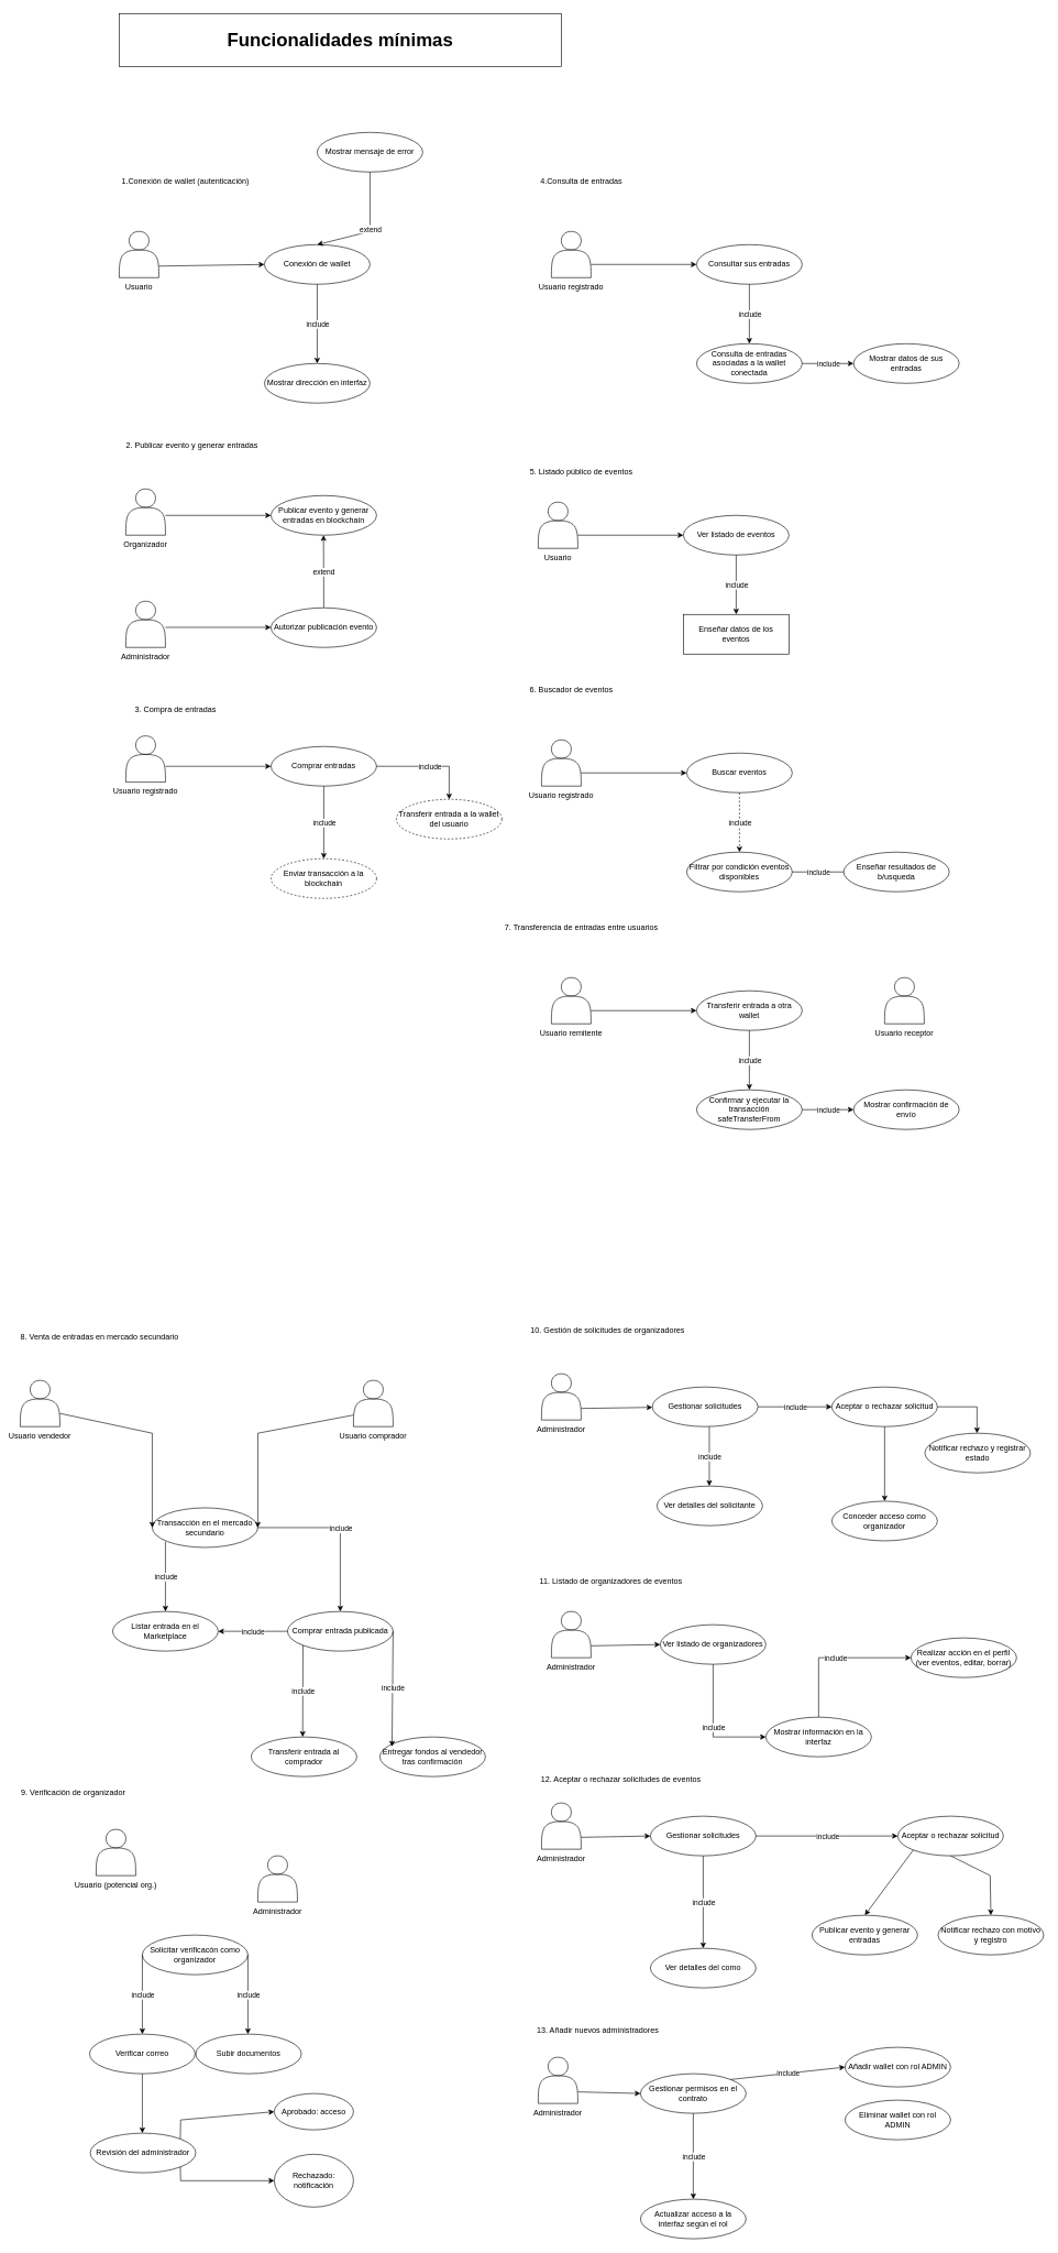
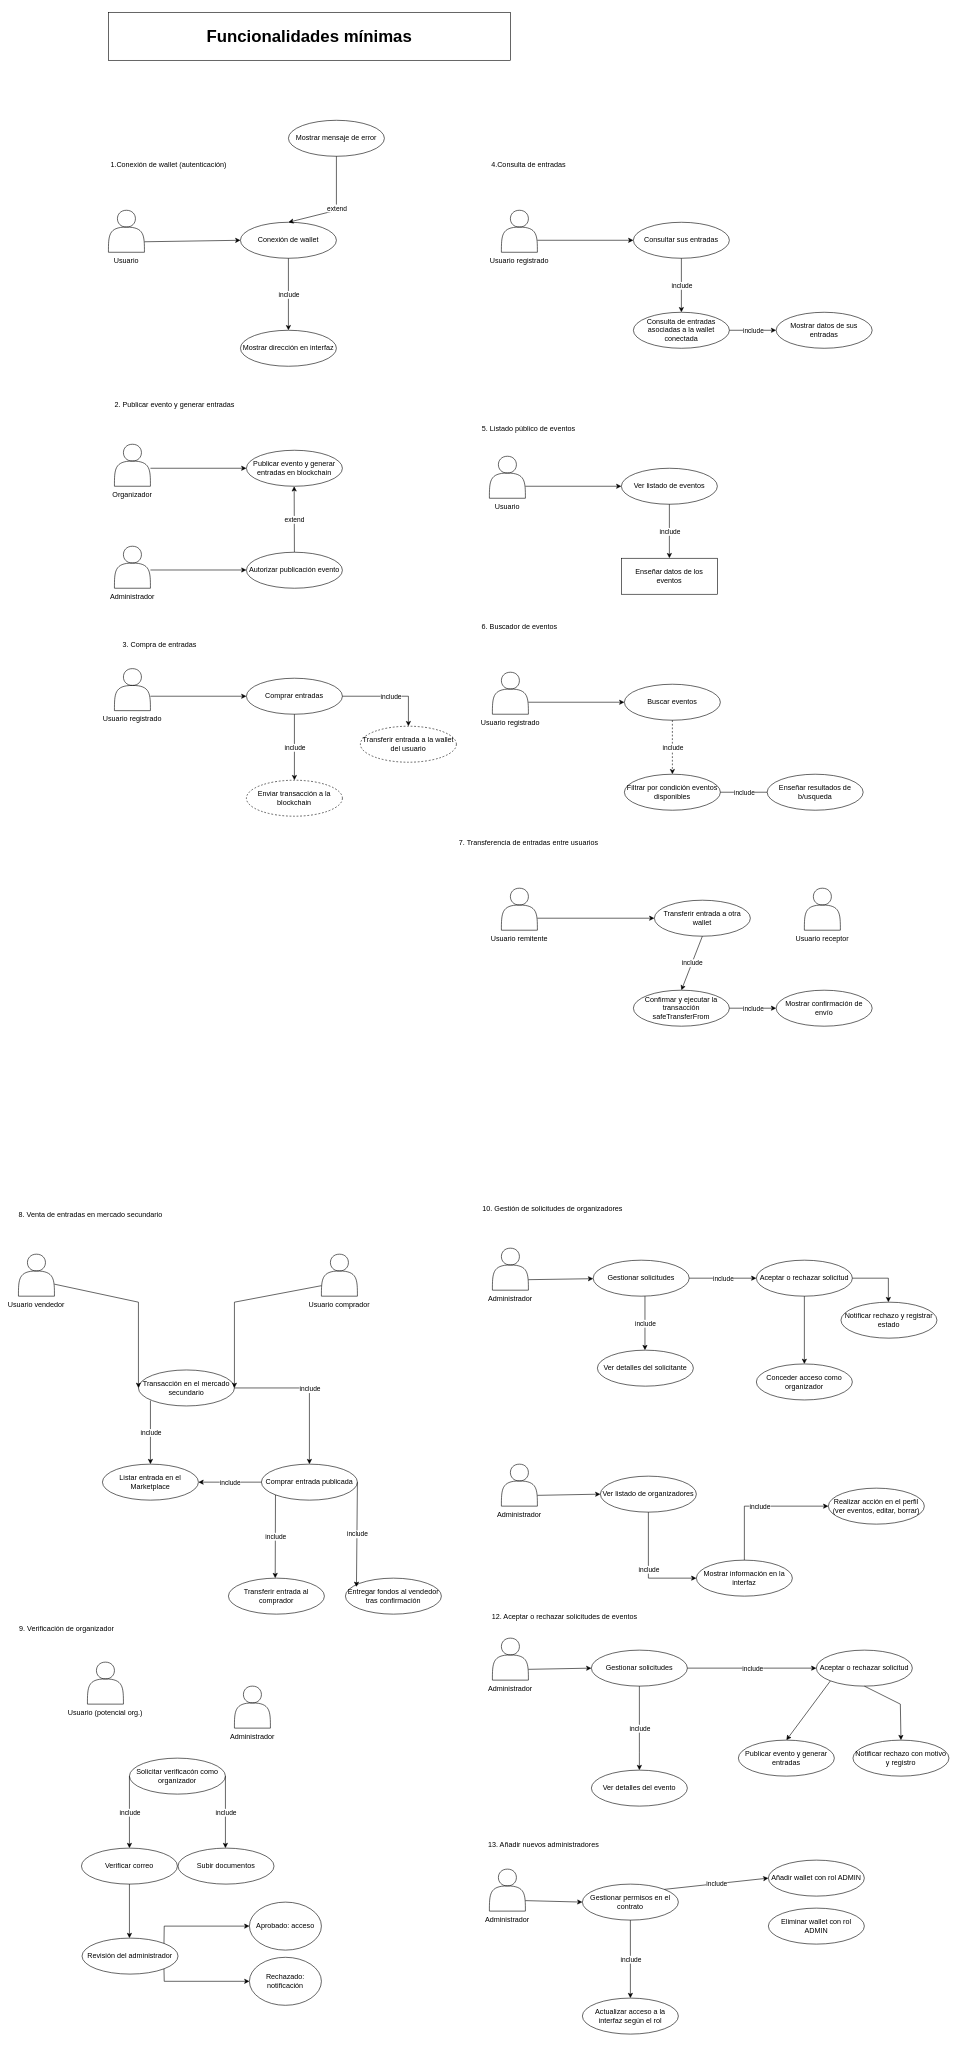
- <mxCell id="59" value="Transferir entrada a otra wallet" style="ellipse;whiteSpace=wrap;html=1;" vertex="1" parent="1"><mxGeometry x="1055" y="1500" width="160" height="60" as="geometry" /></mxCell>
+ <mxCell id="59" value="Transferir entrada a otra wallet" style="ellipse;whiteSpace=wrap;html=1;" vertex="1" parent="1"><mxGeometry x="1090" y="1500" width="160" height="60" as="geometry" /></mxCell>
- <mxCell id="121" value="11. Listado de organizadores de eventos" style="text;html=1;align=center;verticalAlign=middle;resizable=0;points=[];autosize=1;strokeColor=none;fillColor=none;" vertex="1" parent="1"><mxGeometry x="805" y="2380" width="240" height="30" as="geometry" /></mxCell>
- <mxCell id="136" value="Ver detalles del como" style="ellipse;whiteSpace=wrap;html=1;" vertex="1" parent="1"><mxGeometry x="985" y="2950" width="160" height="60" as="geometry" /></mxCell>
+ <mxCell id="136" value="Ver detalles del evento" style="ellipse;whiteSpace=wrap;html=1;" vertex="1" parent="1"><mxGeometry x="985" y="2950" width="160" height="60" as="geometry" /></mxCell>
- <mxCell id="104" value="Aprobado: acceso" style="ellipse;whiteSpace=wrap;html=1;" vertex="1" parent="1"><mxGeometry x="415" y="3170" width="120" height="55" as="geometry" /></mxCell>
+ <mxCell id="104" value="Aprobado: acceso" style="ellipse;whiteSpace=wrap;html=1;" vertex="1" parent="1"><mxGeometry x="415" y="3170" width="120" height="80" as="geometry" /></mxCell>
